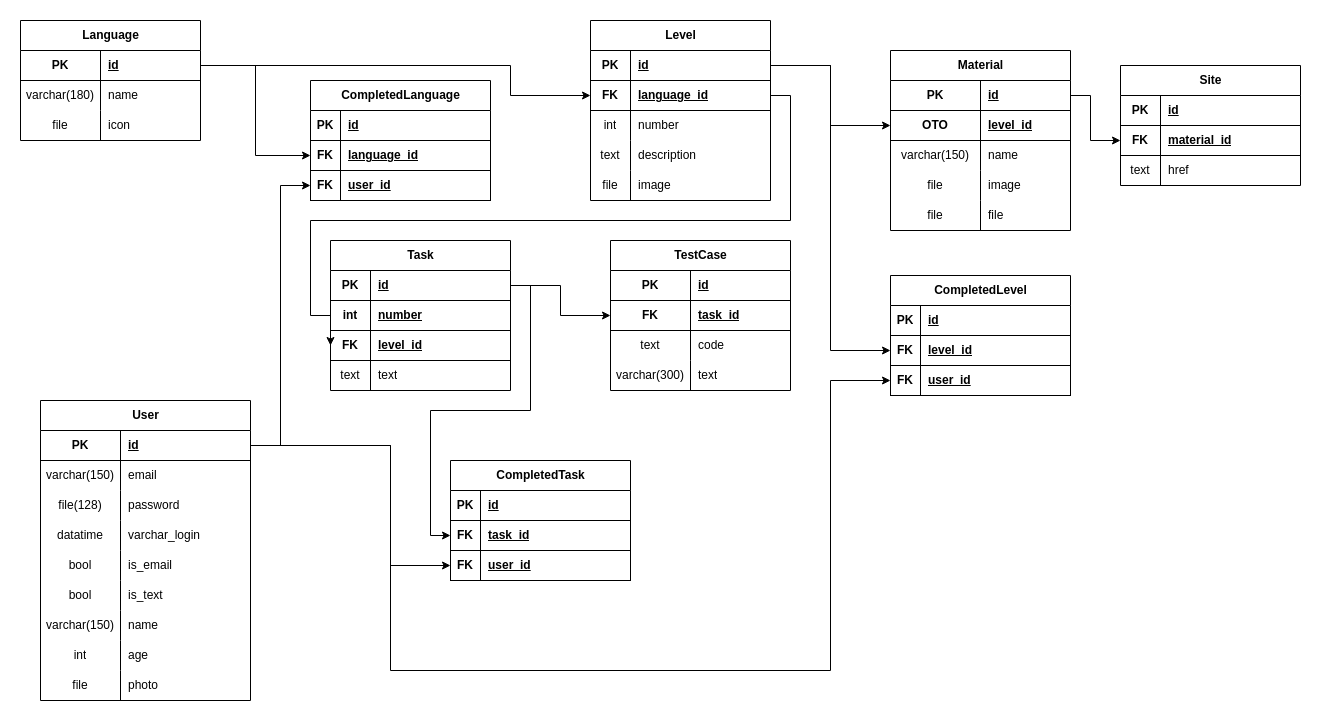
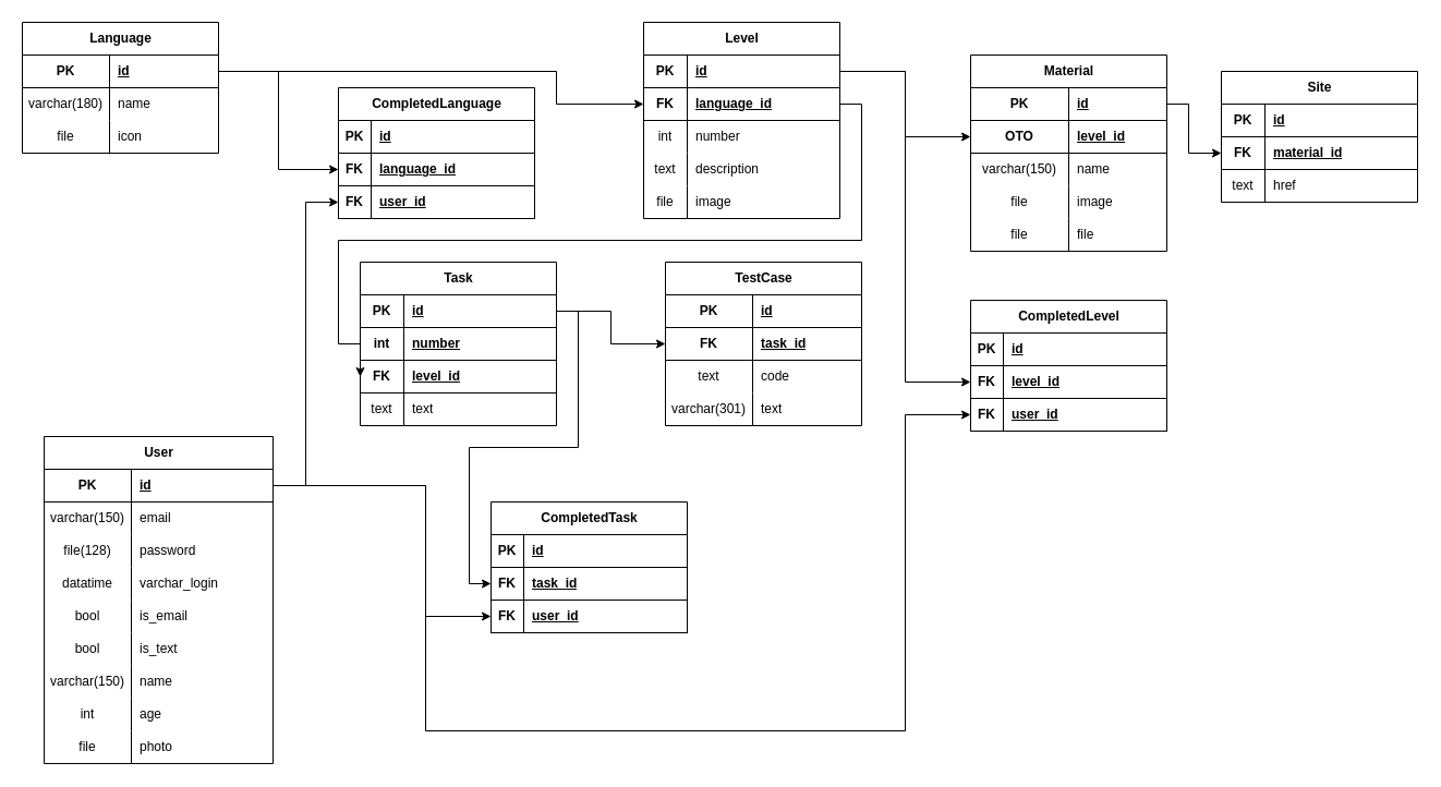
- <mxCell id="82" value="varchar(300)" style="shape=partialRectangle;connectable=0;fillColor=none;top=0;left=0;bottom=0;right=0;editable=1;overflow=hidden;whiteSpace=wrap;html=1;" parent="81" vertex="1"><mxGeometry width="80.0" height="30" as="geometry"><mxRectangle width="80.0" height="30" as="alternateBounds" /></mxGeometry></mxCell>
+ <mxCell id="82" value="varchar(301)" style="shape=partialRectangle;connectable=0;fillColor=none;top=0;left=0;bottom=0;right=0;editable=1;overflow=hidden;whiteSpace=wrap;html=1;" parent="81" vertex="1"><mxGeometry width="80.0" height="30" as="geometry"><mxRectangle width="80.0" height="30" as="alternateBounds" /></mxGeometry></mxCell>
